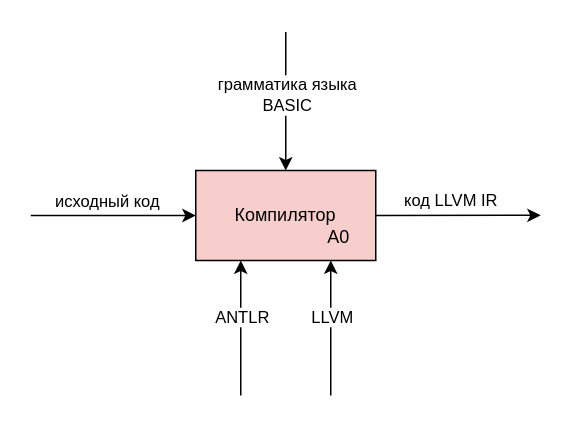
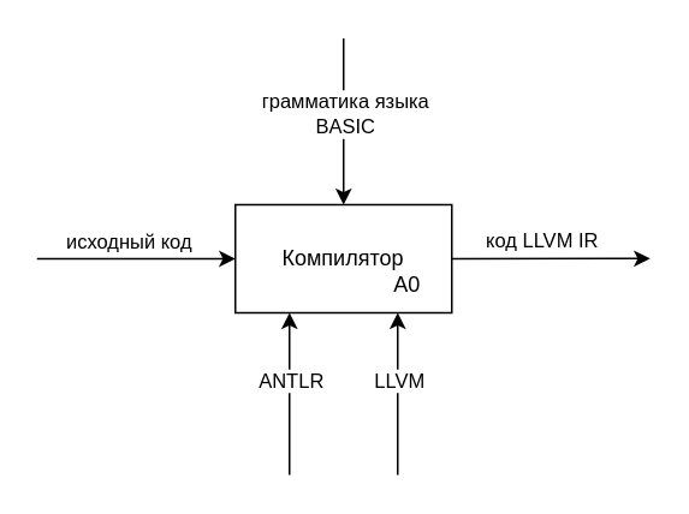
- <mxCell id="2" value="Компилятор" style="rounded=0;whiteSpace=wrap;html=1;fillColor=#f8cecc;" vertex="1" parent="1"><mxGeometry x="130" y="113" width="120" height="60" as="geometry" /></mxCell>
+ <mxCell id="2" value="Компилятор" style="rounded=0;whiteSpace=wrap;html=1;" vertex="1" parent="1"><mxGeometry x="130" y="113" width="120" height="60" as="geometry" /></mxCell>
